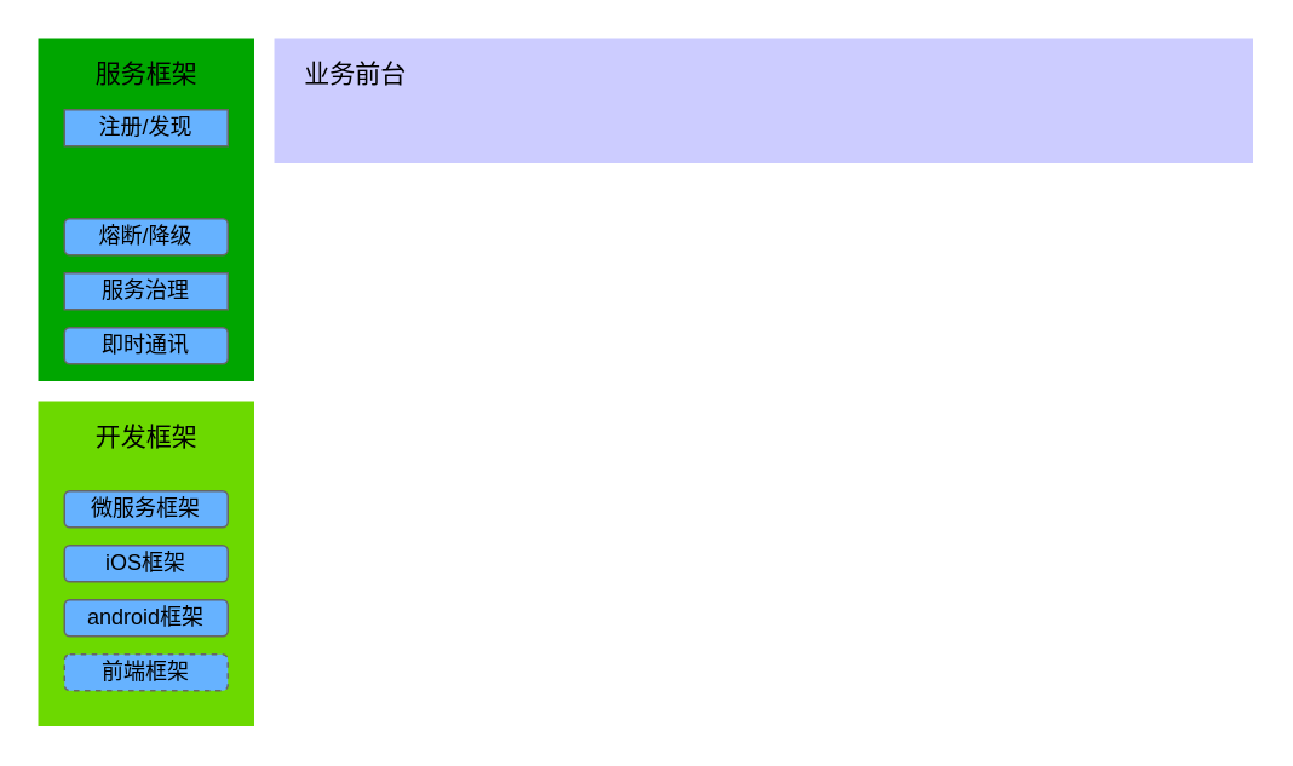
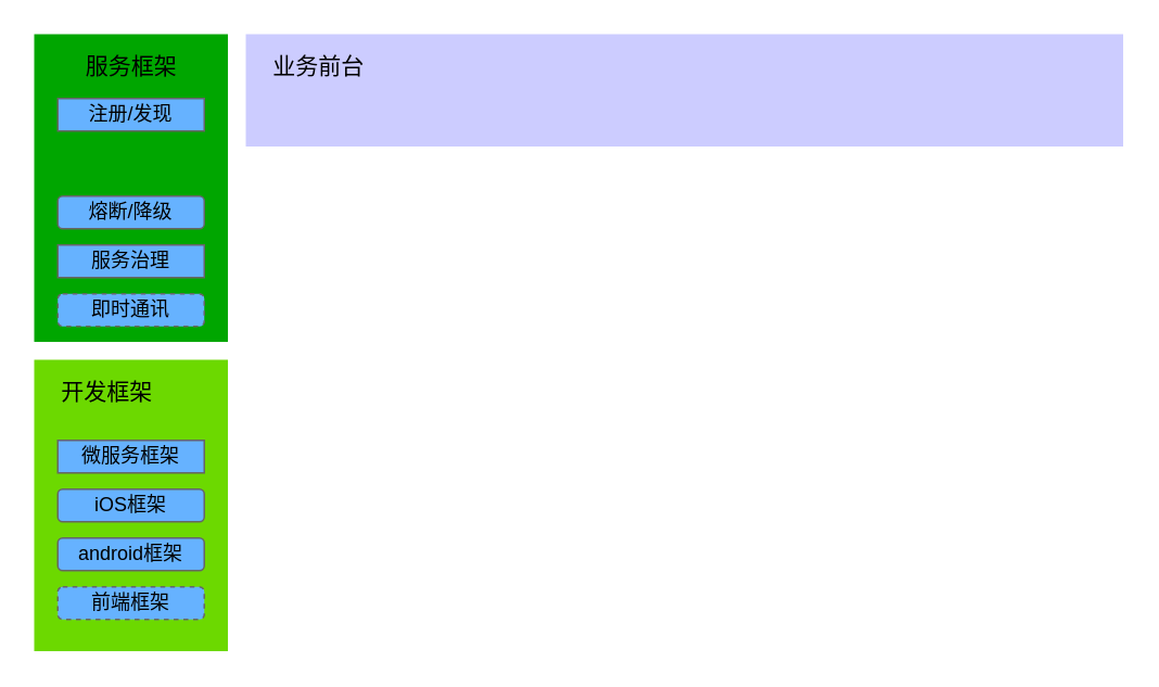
- <mxCell id="9" value="即时通讯" style="rounded=1;whiteSpace=wrap;html=1;strokeColor=#666666;fillColor=#66B2FF;" vertex="1" parent="1"><mxGeometry x="35" y="180" width="90" height="20" as="geometry" /></mxCell>
+ <mxCell id="9" value="即时通讯" style="rounded=1;whiteSpace=wrap;html=1;strokeColor=#666666;fillColor=#66B2FF;dashed=1;" vertex="1" parent="1"><mxGeometry x="35" y="180" width="90" height="20" as="geometry" /></mxCell>
- <mxCell id="10" value="&lt;font style=&quot;font-size: 14px&quot;&gt;开发框架&lt;/font&gt;" style="text;html=1;resizable=0;autosize=1;align=center;verticalAlign=middle;points=[];fillColor=none;strokeColor=none;rounded=0;" vertex="1" parent="1"><mxGeometry x="45" y="230" width="70" height="20" as="geometry" /></mxCell>
+ <mxCell id="10" value="&lt;font style=&quot;font-size: 14px&quot;&gt;开发框架&lt;/font&gt;" style="text;html=1;resizable=0;autosize=1;align=center;verticalAlign=middle;points=[];fillColor=none;strokeColor=none;rounded=0;" vertex="1" parent="1"><mxGeometry x="30" y="230" width="70" height="20" as="geometry" /></mxCell>
- <mxCell id="11" value="微服务框架" style="rounded=1;whiteSpace=wrap;html=1;strokeColor=#666666;fillColor=#66B2FF;" vertex="1" parent="1"><mxGeometry x="35" y="270" width="90" height="20" as="geometry" /></mxCell>
+ <mxCell id="11" value="微服务框架" style="whiteSpace=wrap;html=1;strokeColor=#666666;fillColor=#66B2FF;rounded=0;" vertex="1" parent="1"><mxGeometry x="35" y="270" width="90" height="20" as="geometry" /></mxCell>
